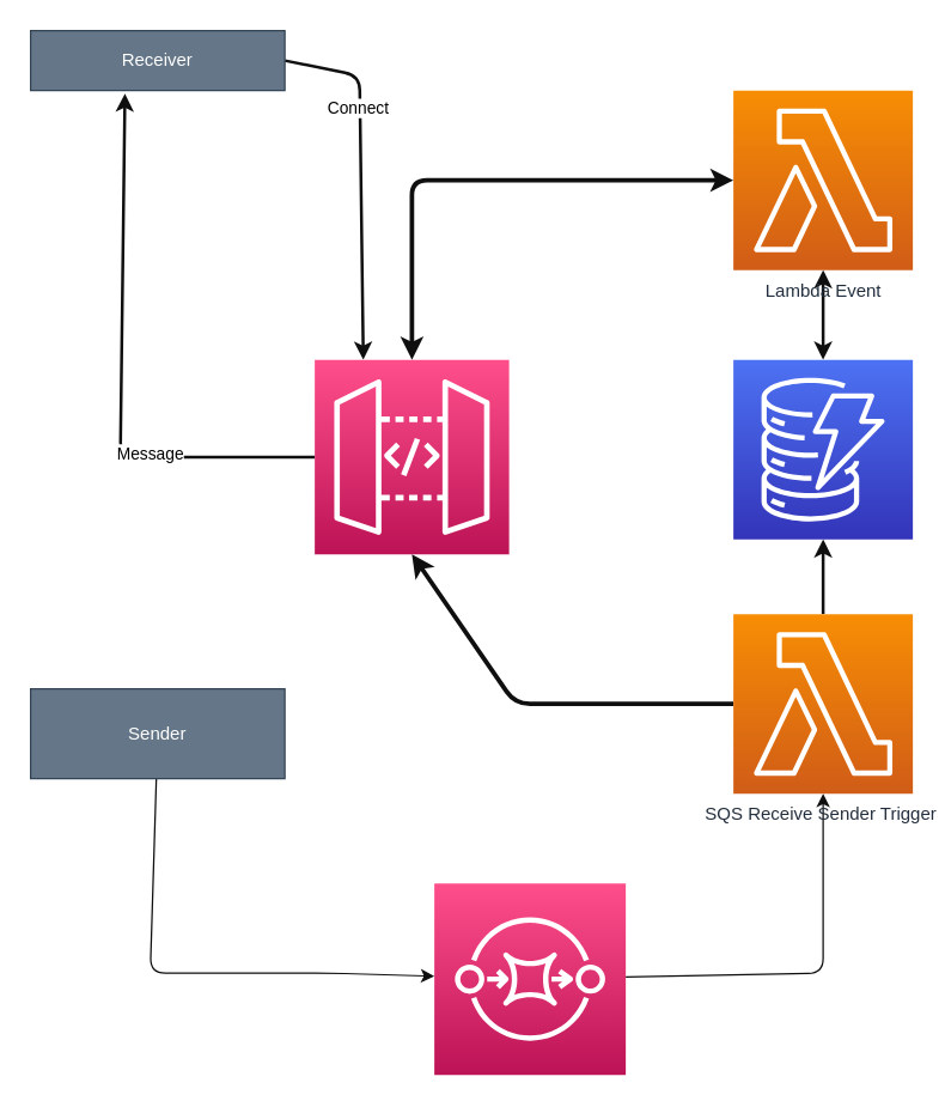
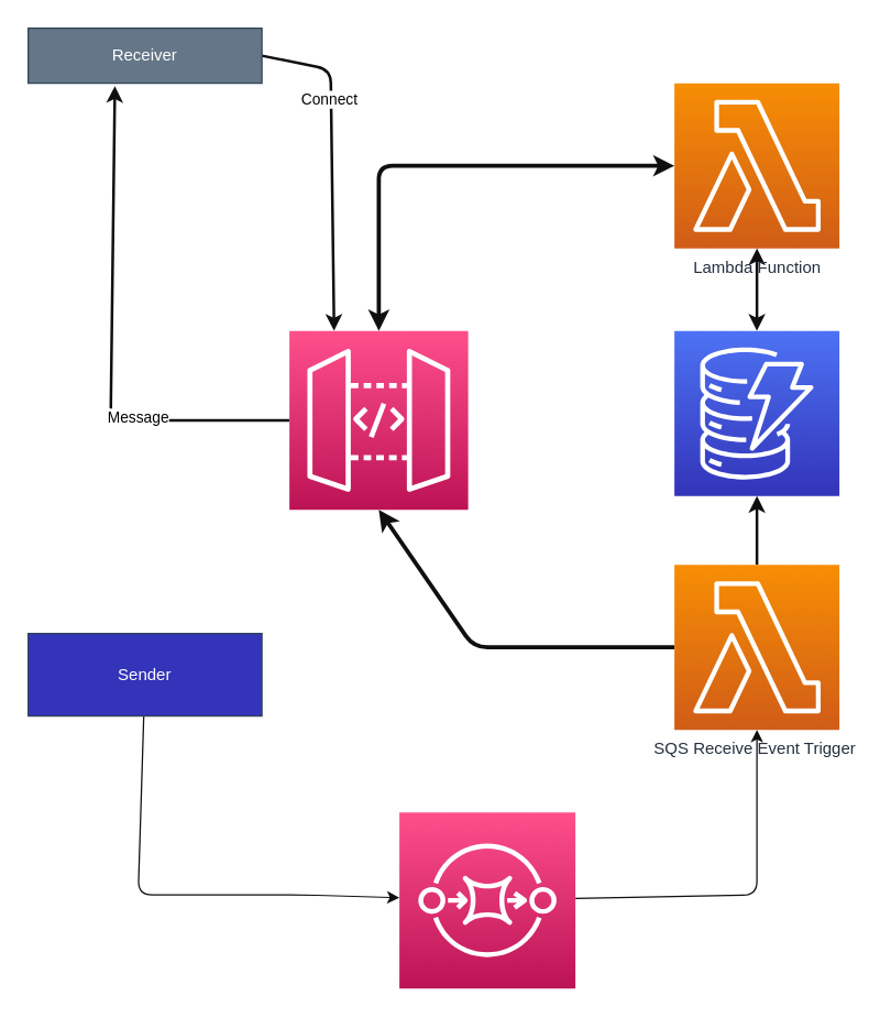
- <mxCell id="8" value="&lt;div style=&quot;&quot;&gt;&lt;span style=&quot;background-color: initial;&quot;&gt;Lambda Event&lt;/span&gt;&lt;/div&gt;" style="sketch=0;points=[[0,0,0],[0.25,0,0],[0.5,0,0],[0.75,0,0],[1,0,0],[0,1,0],[0.25,1,0],[0.5,1,0],[0.75,1,0],[1,1,0],[0,0.25,0],[0,0.5,0],[0,0.75,0],[1,0.25,0],[1,0.5,0],[1,0.75,0]];outlineConnect=0;fontColor=#232F3E;gradientColor=#F78E04;gradientDirection=north;fillColor=#D05C17;strokeColor=#ffffff;dashed=0;verticalLabelPosition=bottom;verticalAlign=top;align=center;html=1;fontSize=12;fontStyle=0;aspect=fixed;shape=mxgraph.aws4.resourceIcon;resIcon=mxgraph.aws4.lambda;" parent="1" vertex="1"><mxGeometry x="490" y="60" width="120" height="120" as="geometry" /></mxCell>
+ <mxCell id="8" value="&lt;div style=&quot;&quot;&gt;&lt;span style=&quot;background-color: initial;&quot;&gt;Lambda Function&lt;/span&gt;&lt;/div&gt;" style="sketch=0;points=[[0,0,0],[0.25,0,0],[0.5,0,0],[0.75,0,0],[1,0,0],[0,1,0],[0.25,1,0],[0.5,1,0],[0.75,1,0],[1,1,0],[0,0.25,0],[0,0.5,0],[0,0.75,0],[1,0.25,0],[1,0.5,0],[1,0.75,0]];outlineConnect=0;fontColor=#232F3E;gradientColor=#F78E04;gradientDirection=north;fillColor=#D05C17;strokeColor=#ffffff;dashed=0;verticalLabelPosition=bottom;verticalAlign=top;align=center;html=1;fontSize=12;fontStyle=0;aspect=fixed;shape=mxgraph.aws4.resourceIcon;resIcon=mxgraph.aws4.lambda;" parent="1" vertex="1"><mxGeometry x="490" y="60" width="120" height="120" as="geometry" /></mxCell>
- <mxCell id="18" value="Sender" style="rounded=0;whiteSpace=wrap;html=1;fillColor=#647687;fontColor=#ffffff;strokeColor=#314354;" parent="1" vertex="1"><mxGeometry x="20" y="460" width="170" height="60" as="geometry" /></mxCell>
+ <mxCell id="18" value="Sender" style="rounded=0;whiteSpace=wrap;html=1;fillColor=#3334b9;fontColor=#ffffff;strokeColor=#314354;" parent="1" vertex="1"><mxGeometry x="20" y="460" width="170" height="60" as="geometry" /></mxCell>
- <mxCell id="13" value="SQS Receive Sender Trigger&amp;nbsp;" style="sketch=0;points=[[0,0,0],[0.25,0,0],[0.5,0,0],[0.75,0,0],[1,0,0],[0,1,0],[0.25,1,0],[0.5,1,0],[0.75,1,0],[1,1,0],[0,0.25,0],[0,0.5,0],[0,0.75,0],[1,0.25,0],[1,0.5,0],[1,0.75,0]];outlineConnect=0;fontColor=#232F3E;gradientColor=#F78E04;gradientDirection=north;fillColor=#D05C17;strokeColor=#ffffff;dashed=0;verticalLabelPosition=bottom;verticalAlign=top;align=center;html=1;fontSize=12;fontStyle=0;aspect=fixed;shape=mxgraph.aws4.resourceIcon;resIcon=mxgraph.aws4.lambda;horizontal=1;" parent="1" vertex="1"><mxGeometry x="490" y="410" width="120" height="120" as="geometry" /></mxCell>
+ <mxCell id="13" value="SQS Receive Event Trigger&amp;nbsp;" style="sketch=0;points=[[0,0,0],[0.25,0,0],[0.5,0,0],[0.75,0,0],[1,0,0],[0,1,0],[0.25,1,0],[0.5,1,0],[0.75,1,0],[1,1,0],[0,0.25,0],[0,0.5,0],[0,0.75,0],[1,0.25,0],[1,0.5,0],[1,0.75,0]];outlineConnect=0;fontColor=#232F3E;gradientColor=#F78E04;gradientDirection=north;fillColor=#D05C17;strokeColor=#ffffff;dashed=0;verticalLabelPosition=bottom;verticalAlign=top;align=center;html=1;fontSize=12;fontStyle=0;aspect=fixed;shape=mxgraph.aws4.resourceIcon;resIcon=mxgraph.aws4.lambda;horizontal=1;" parent="1" vertex="1"><mxGeometry x="490" y="410" width="120" height="120" as="geometry" /></mxCell>
